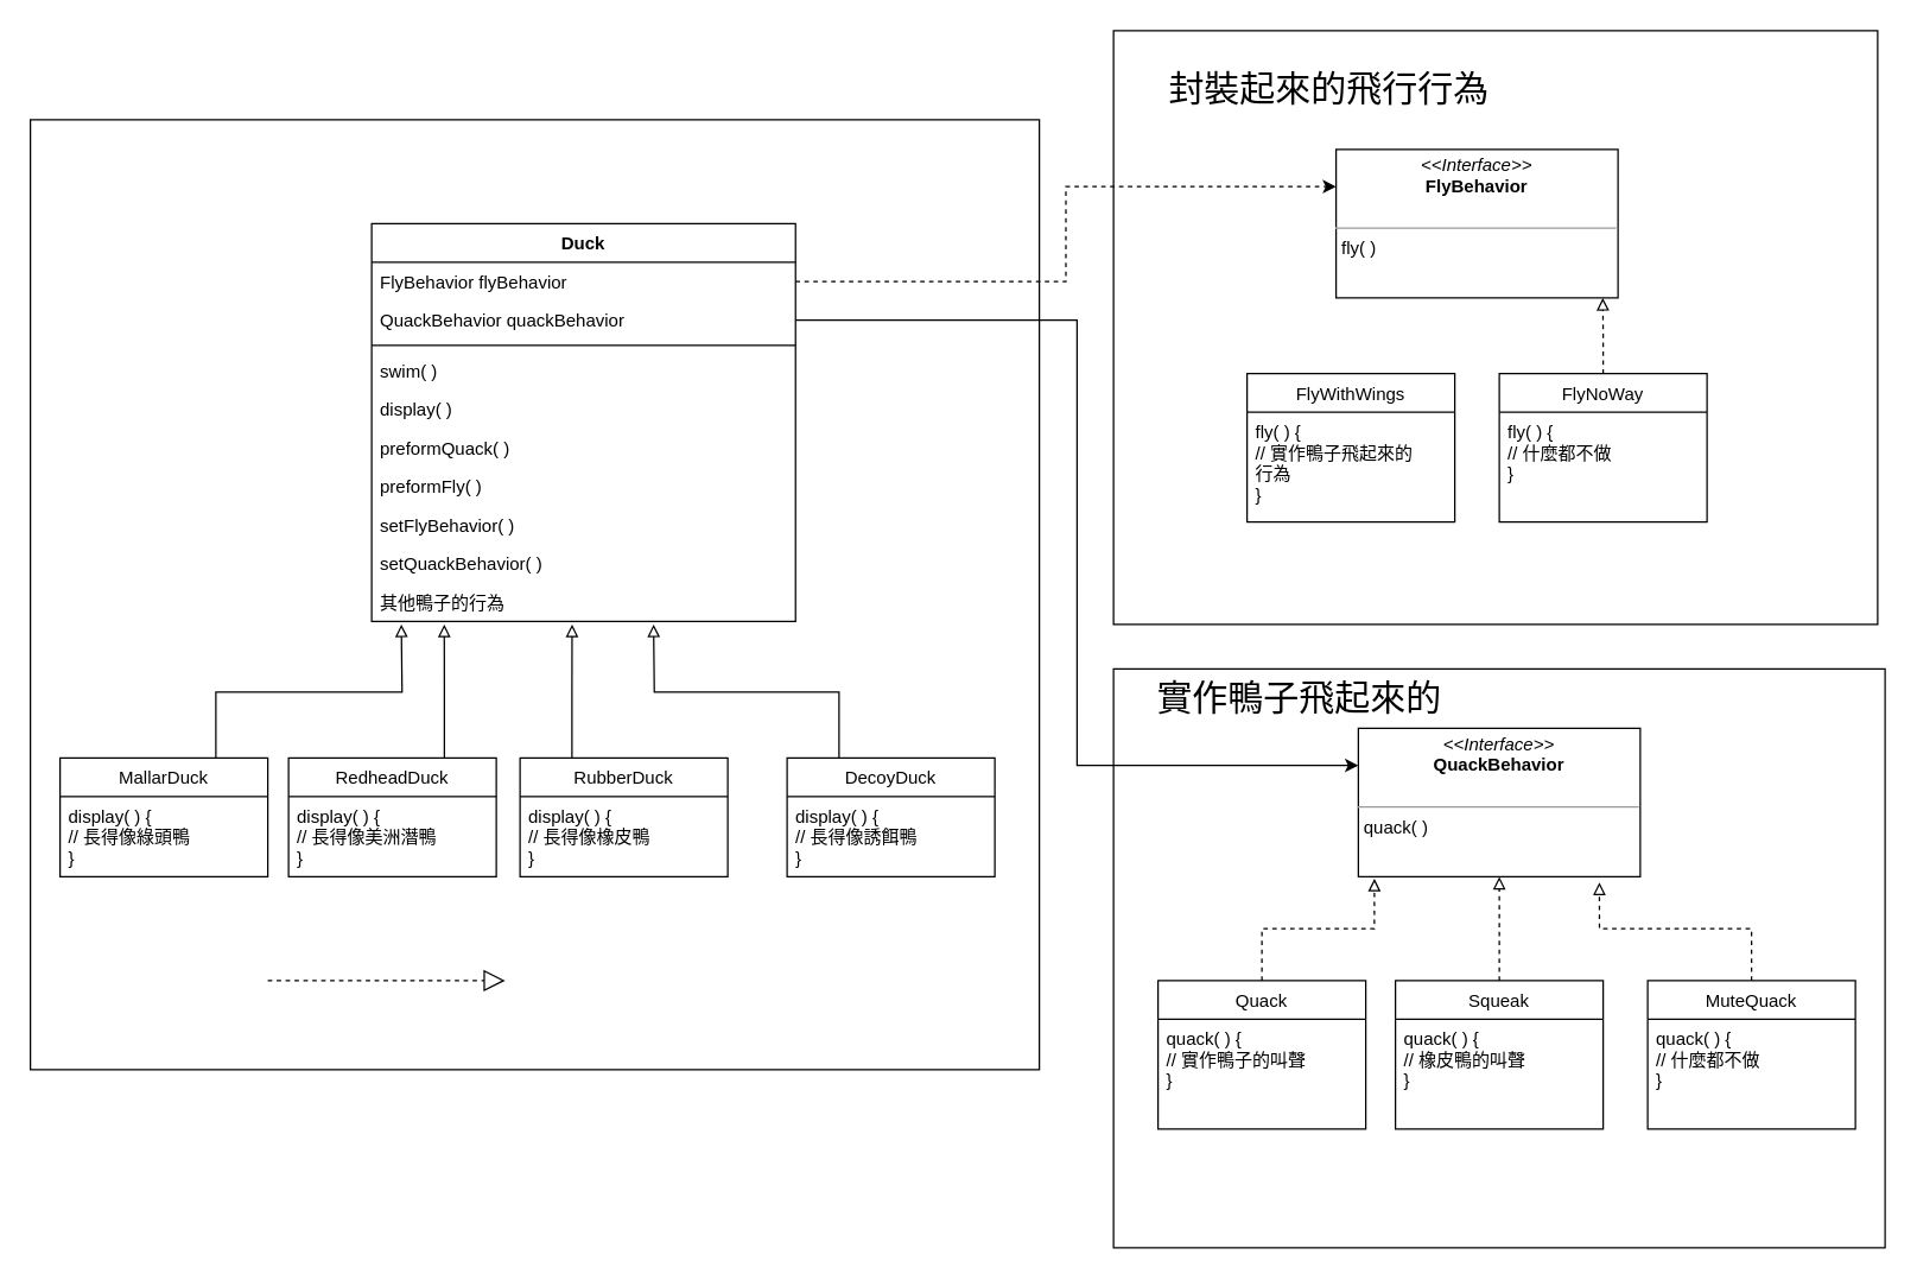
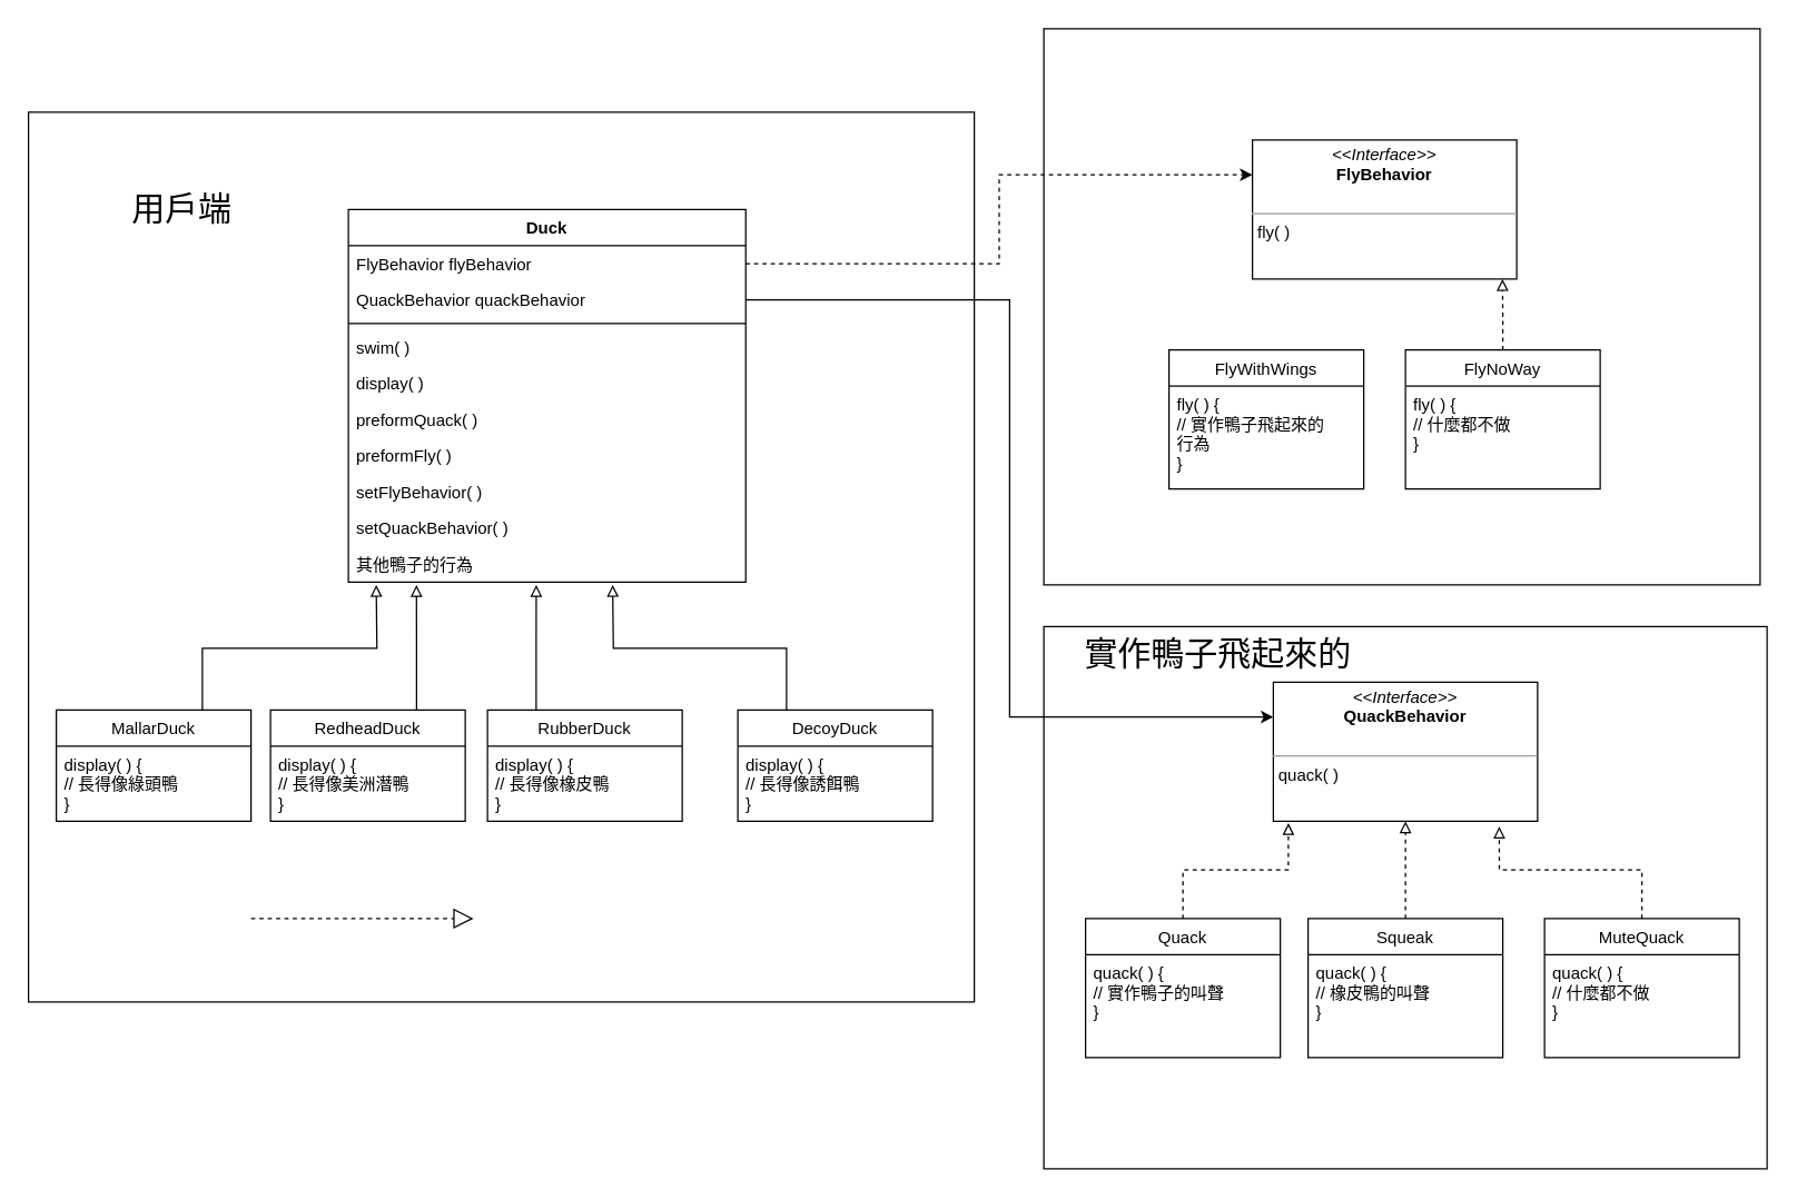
- <mxCell id="35" value="&lt;span style=&quot;font-size: 24px;&quot;&gt;封裝起來的飛行行為&lt;/span&gt;" style="text;html=1;resizable=0;autosize=1;align=center;verticalAlign=middle;points=[];fillColor=none;strokeColor=none;rounded=0;" vertex="1" parent="1"><mxGeometry x="780" y="50" width="230" height="20" as="geometry" /></mxCell>
+ <mxCell id="28" value="&lt;font style=&quot;font-size: 24px;&quot;&gt;用戶端&lt;/font&gt;" style="text;html=1;resizable=0;autosize=1;align=center;verticalAlign=middle;points=[];fillColor=none;strokeColor=none;rounded=0;" vertex="1" parent="1"><mxGeometry x="85" y="140" width="90" height="20" as="geometry" /></mxCell>
